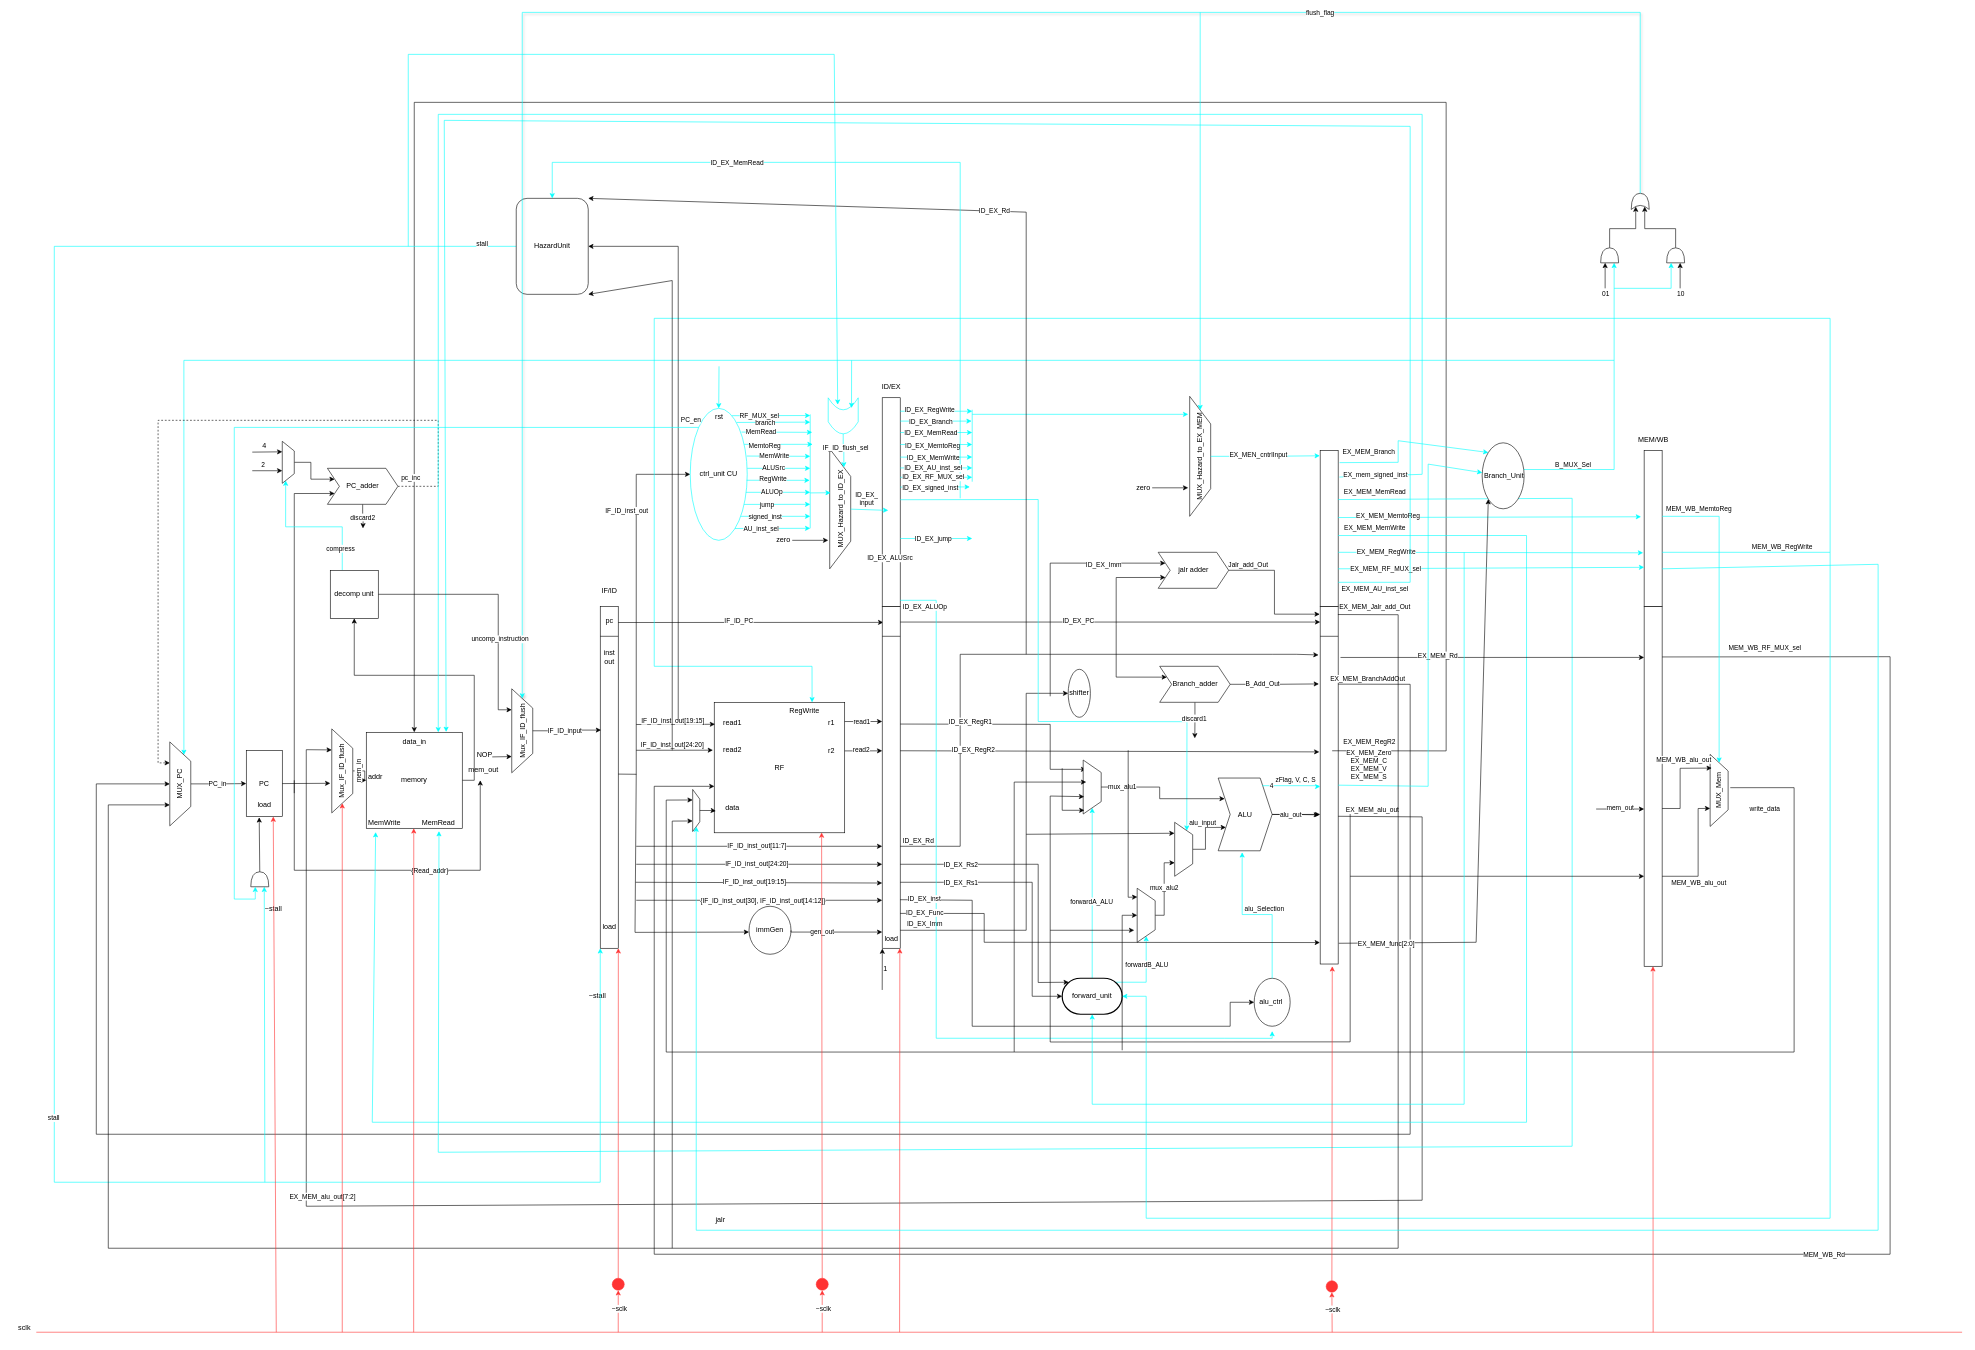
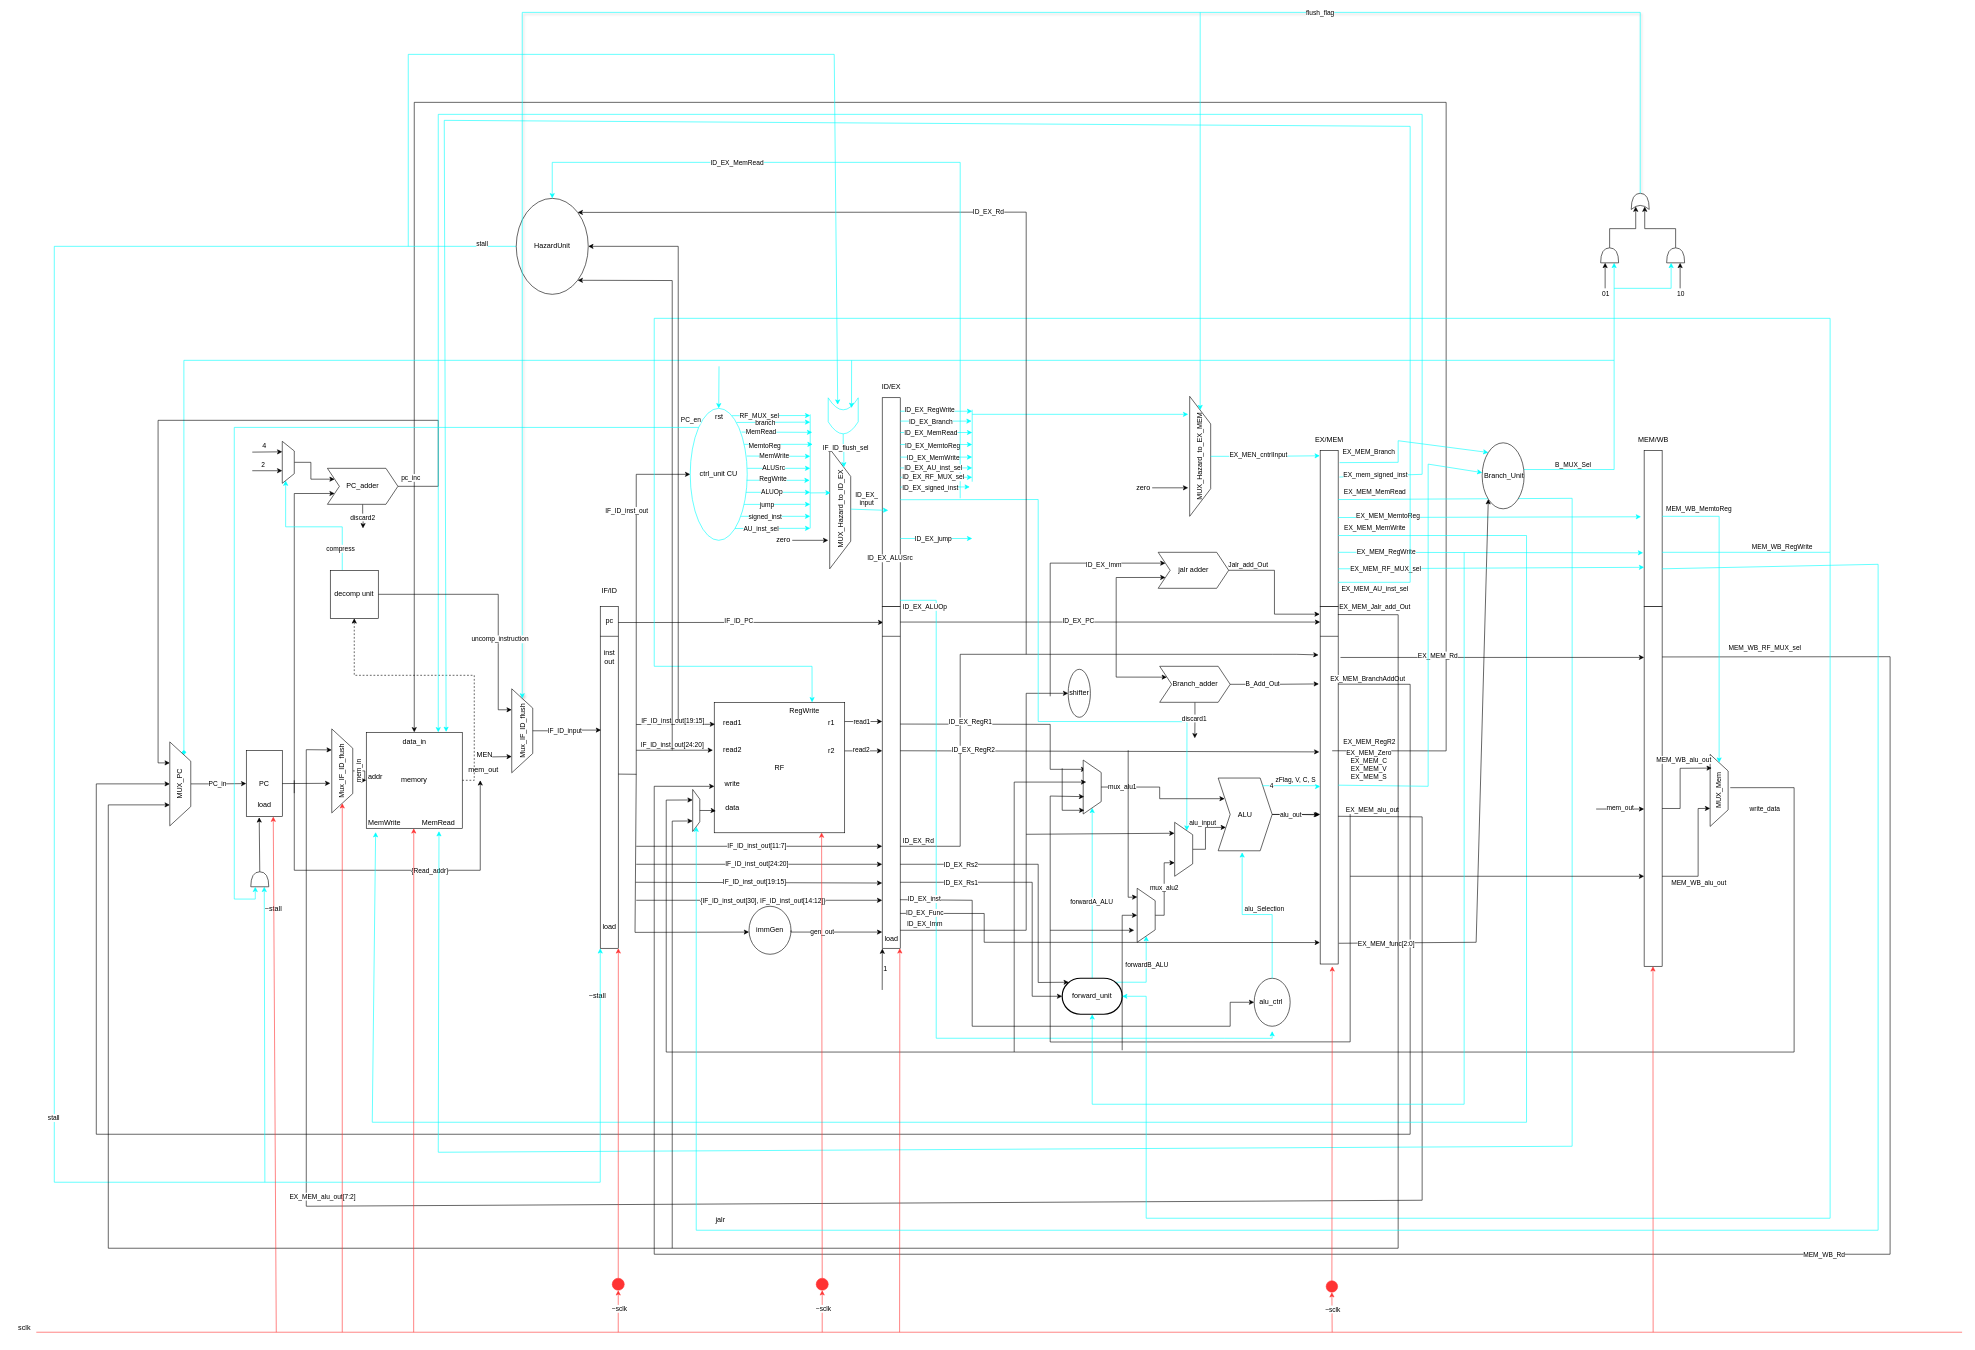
- <mxCell id="205" value="HazardUnit" style="whiteSpace=wrap;html=1;rounded=1;" parent="1" vertex="1"><mxGeometry x="860" y="330" width="120" height="160" as="geometry" /></mxCell>
+ <mxCell id="205" value="HazardUnit" style="ellipse;whiteSpace=wrap;html=1;" parent="1" vertex="1"><mxGeometry x="860" y="330" width="120" height="160" as="geometry" /></mxCell>
+ <mxCell id="13" value="EX/MEM" style="text;html=1;align=center;verticalAlign=middle;resizable=0;points=[];autosize=1;strokeColor=none;fillColor=none;" parent="1" vertex="1"><mxGeometry x="2180" y="717.5" width="70" height="30" as="geometry" /></mxCell>
- <mxCell id="178" style="edgeStyle=orthogonalEdgeStyle;rounded=0;orthogonalLoop=1;jettySize=auto;html=1;exitX=1;exitY=0.5;exitDx=0;exitDy=0;entryX=0.75;entryY=0;entryDx=0;entryDy=0;dashed=1;" parent="1" source="182" target="186" edge="1"><mxGeometry relative="1" as="geometry"><mxPoint x="770" y="810.25" as="targetPoint" /><Array as="points"><mxPoint x="730" y="810" /><mxPoint x="730" y="700" /><mxPoint x="263" y="700" /><mxPoint x="263" y="1271" /></Array></mxGeometry></mxCell>
+ <mxCell id="178" style="edgeStyle=orthogonalEdgeStyle;rounded=0;orthogonalLoop=1;jettySize=auto;html=1;exitX=1;exitY=0.5;exitDx=0;exitDy=0;entryX=0.75;entryY=0;entryDx=0;entryDy=0;" parent="1" source="182" target="186" edge="1"><mxGeometry relative="1" as="geometry"><mxPoint x="770" y="810.25" as="targetPoint" /><Array as="points"><mxPoint x="730" y="810" /><mxPoint x="730" y="700" /><mxPoint x="263" y="700" /><mxPoint x="263" y="1271" /></Array></mxGeometry></mxCell>
- <mxCell id="3" style="edgeStyle=orthogonalEdgeStyle;rounded=0;orthogonalLoop=1;jettySize=auto;html=1;exitX=1;exitY=0.5;exitDx=0;exitDy=0;" parent="1" source="4" target="333" edge="1"><mxGeometry relative="1" as="geometry" /></mxCell>
+ <mxCell id="3" style="edgeStyle=orthogonalEdgeStyle;rounded=0;orthogonalLoop=1;jettySize=auto;html=1;exitX=1;exitY=0.5;exitDx=0;exitDy=0;dashed=1;" parent="1" source="4" target="333" edge="1"><mxGeometry relative="1" as="geometry" /></mxCell>
- <mxCell id="176" style="edgeStyle=orthogonalEdgeStyle;rounded=0;orthogonalLoop=1;jettySize=auto;html=1;entryX=1;entryY=0.75;entryDx=0;entryDy=0;strokeColor=#00FFFF;exitX=1;exitY=0.5;exitDx=0;exitDy=0;" parent="1" source="227" target="186" edge="1"><mxGeometry relative="1" as="geometry"><mxPoint x="2650" y="781.714" as="targetPoint" /><Array as="points"><mxPoint x="2520" y="782" /><mxPoint x="2690" y="782" /><mxPoint x="2690" y="600" /><mxPoint x="306" y="600" /></Array><mxPoint x="2620" y="782" as="sourcePoint" /></mxGeometry></mxCell>
+ <mxCell id="176" style="edgeStyle=orthogonalEdgeStyle;rounded=0;orthogonalLoop=1;jettySize=auto;html=1;entryX=1;entryY=0.75;entryDx=0;entryDy=0;strokeColor=#00FFFF;exitX=1;exitY=0.5;exitDx=0;exitDy=0;endArrow=diamond;" parent="1" source="227" target="186" edge="1"><mxGeometry relative="1" as="geometry"><mxPoint x="2650" y="781.714" as="targetPoint" /><Array as="points"><mxPoint x="2520" y="782" /><mxPoint x="2690" y="782" /><mxPoint x="2690" y="600" /><mxPoint x="306" y="600" /></Array><mxPoint x="2620" y="782" as="sourcePoint" /></mxGeometry></mxCell>
- <mxCell id="18" value="NOP" style="text;html=1;align=center;verticalAlign=middle;resizable=0;points=[];autosize=1;strokeColor=none;fillColor=none;" parent="1" vertex="1"><mxGeometry x="782" y="1243" width="50" height="30" as="geometry" /></mxCell>
+ <mxCell id="18" value="MEN" style="text;html=1;align=center;verticalAlign=middle;resizable=0;points=[];autosize=1;strokeColor=none;fillColor=none;" parent="1" vertex="1"><mxGeometry x="782" y="1243" width="50" height="30" as="geometry" /></mxCell>
+ <mxCell id="37" value="write" style="text;html=1;align=center;verticalAlign=middle;resizable=0;points=[];autosize=1;strokeColor=none;fillColor=none;" parent="1" vertex="1"><mxGeometry x="1195" y="1290.5" width="50" height="30" as="geometry" /></mxCell>
